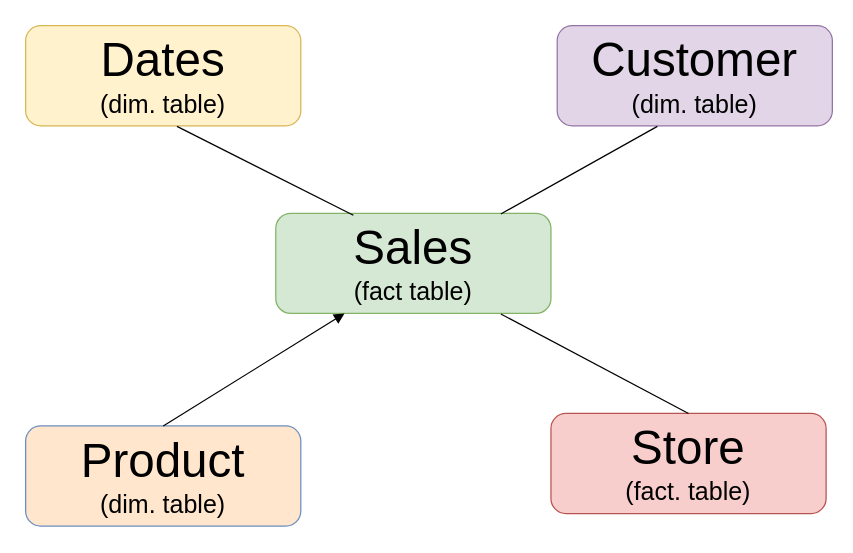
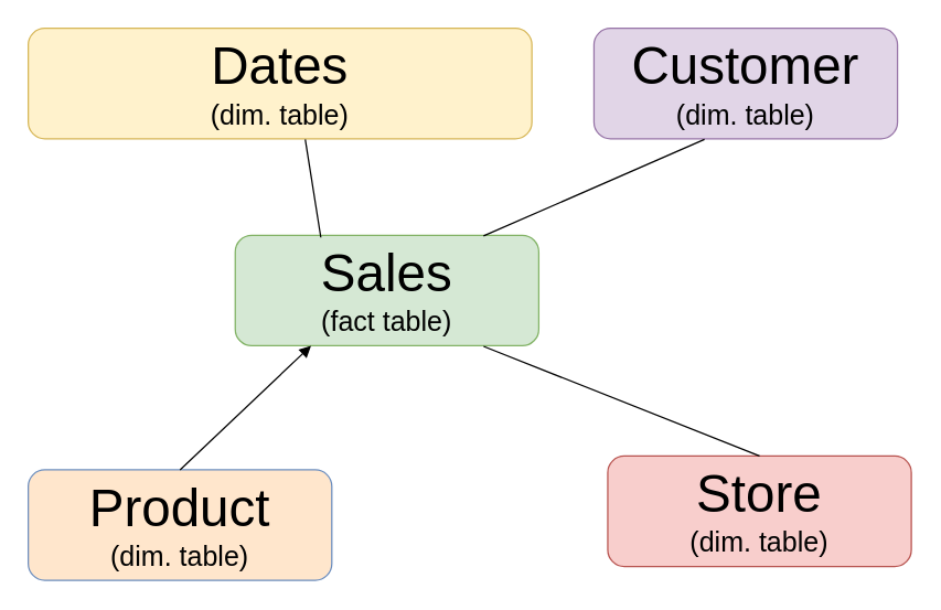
- <mxCell id="3" value="&lt;font style=&quot;font-size: 38px;&quot;&gt;Dates&lt;/font&gt;&lt;div&gt;&lt;font style=&quot;font-size: 20px;&quot;&gt;(dim. table)&lt;/font&gt;&lt;/div&gt;" style="rounded=1;whiteSpace=wrap;html=1;fillColor=#fff2cc;strokeColor=#d6b656;" vertex="1" parent="1"><mxGeometry x="20" y="20" width="220" height="80" as="geometry" /></mxCell>
+ <mxCell id="3" value="&lt;font style=&quot;font-size: 38px;&quot;&gt;Dates&lt;/font&gt;&lt;div&gt;&lt;font style=&quot;font-size: 20px;&quot;&gt;(dim. table)&lt;/font&gt;&lt;/div&gt;" style="rounded=1;whiteSpace=wrap;html=1;fillColor=#fff2cc;strokeColor=#d6b656;" vertex="1" parent="1"><mxGeometry x="20" y="20" width="365" height="80" as="geometry" /></mxCell>
- <mxCell id="4" value="&lt;span style=&quot;font-size: 38px;&quot;&gt;Customer&lt;/span&gt;&lt;br&gt;&lt;div&gt;&lt;font style=&quot;font-size: 20px;&quot;&gt;(dim. table)&lt;/font&gt;&lt;/div&gt;" style="rounded=1;whiteSpace=wrap;html=1;fillColor=#e1d5e7;strokeColor=#9673a6;" vertex="1" parent="1"><mxGeometry x="445" y="20" width="220" height="80" as="geometry" /></mxCell>
+ <mxCell id="4" value="&lt;span style=&quot;font-size: 38px;&quot;&gt;Customer&lt;/span&gt;&lt;br&gt;&lt;div&gt;&lt;font style=&quot;font-size: 20px;&quot;&gt;(dim. table)&lt;/font&gt;&lt;/div&gt;" style="rounded=1;whiteSpace=wrap;html=1;fillColor=#e1d5e7;strokeColor=#9673a6;" vertex="1" parent="1"><mxGeometry x="430" y="20" width="220" height="80" as="geometry" /></mxCell>
- <mxCell id="2" value="&lt;font style=&quot;font-size: 38px;&quot;&gt;Sales&lt;/font&gt;&lt;div&gt;&lt;font style=&quot;font-size: 20px;&quot;&gt;(fact table)&lt;/font&gt;&lt;/div&gt;" style="rounded=1;whiteSpace=wrap;html=1;fillColor=#d5e8d4;strokeColor=#82b366;" vertex="1" parent="1"><mxGeometry x="220" y="170" width="220" height="80" as="geometry" /></mxCell>
+ <mxCell id="2" value="&lt;font style=&quot;font-size: 38px;&quot;&gt;Sales&lt;/font&gt;&lt;div&gt;&lt;font style=&quot;font-size: 20px;&quot;&gt;(fact table)&lt;/font&gt;&lt;/div&gt;" style="rounded=1;whiteSpace=wrap;html=1;fillColor=#d5e8d4;strokeColor=#82b366;" vertex="1" parent="1"><mxGeometry x="170" y="170" width="220" height="80" as="geometry" /></mxCell>
- <mxCell id="6" value="&lt;font style=&quot;font-size: 38px;&quot;&gt;Store&lt;/font&gt;&lt;div&gt;&lt;font style=&quot;font-size: 20px;&quot;&gt;(fact. table)&lt;/font&gt;&lt;/div&gt;" style="rounded=1;whiteSpace=wrap;html=1;fillColor=#f8cecc;strokeColor=#b85450;" vertex="1" parent="1"><mxGeometry x="440" y="330" width="220" height="80" as="geometry" /></mxCell>
+ <mxCell id="6" value="&lt;font style=&quot;font-size: 38px;&quot;&gt;Store&lt;/font&gt;&lt;div&gt;&lt;font style=&quot;font-size: 20px;&quot;&gt;(dim. table)&lt;/font&gt;&lt;/div&gt;" style="rounded=1;whiteSpace=wrap;html=1;fillColor=#f8cecc;strokeColor=#b85450;" vertex="1" parent="1"><mxGeometry x="440" y="330" width="220" height="80" as="geometry" /></mxCell>
